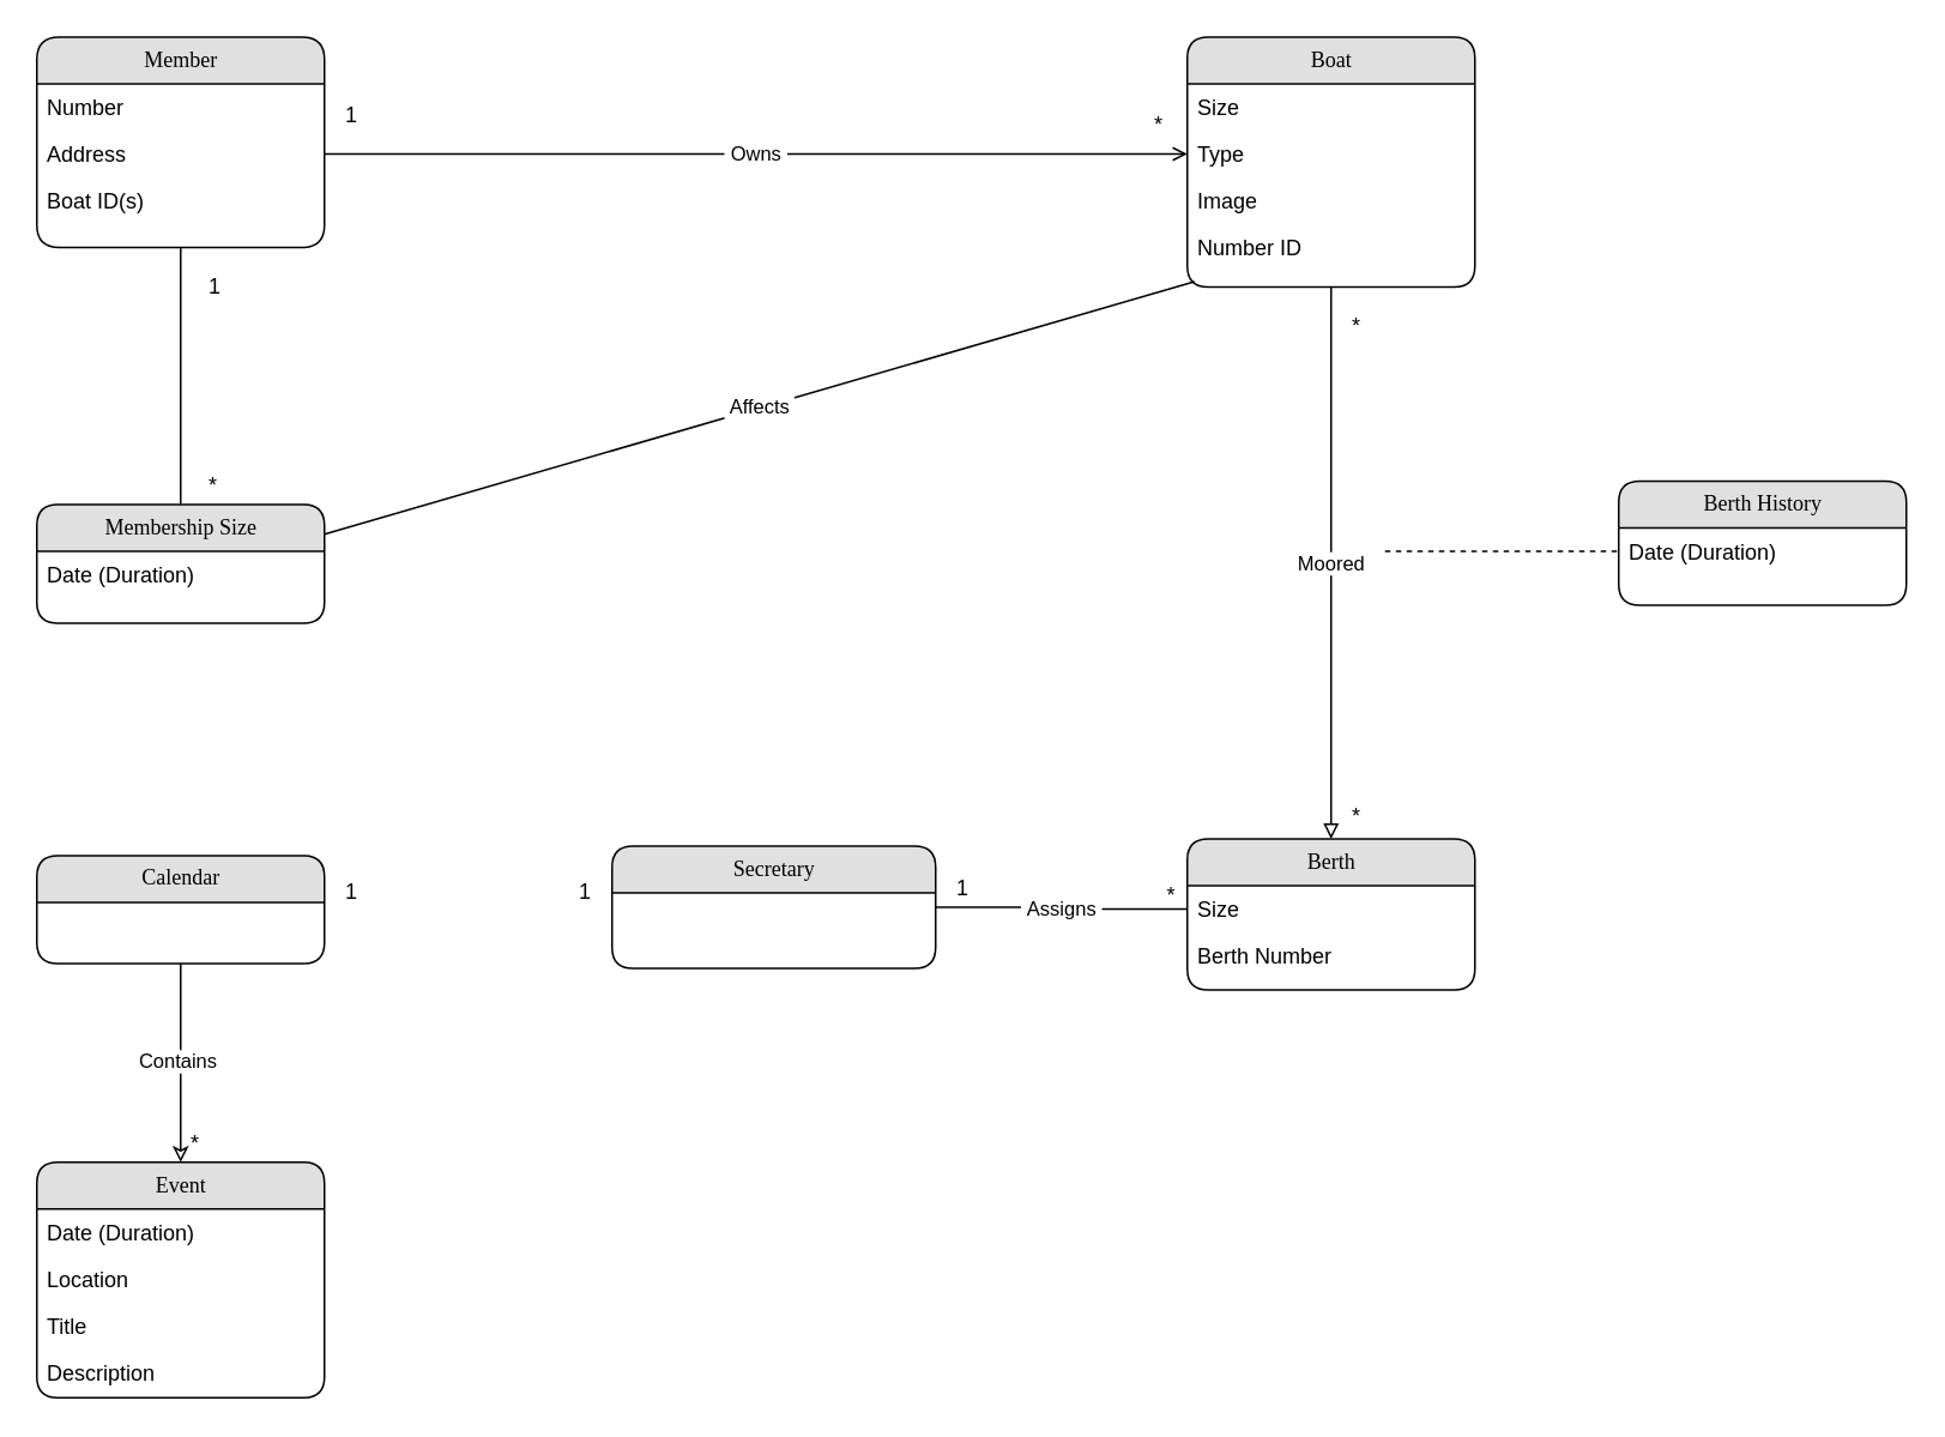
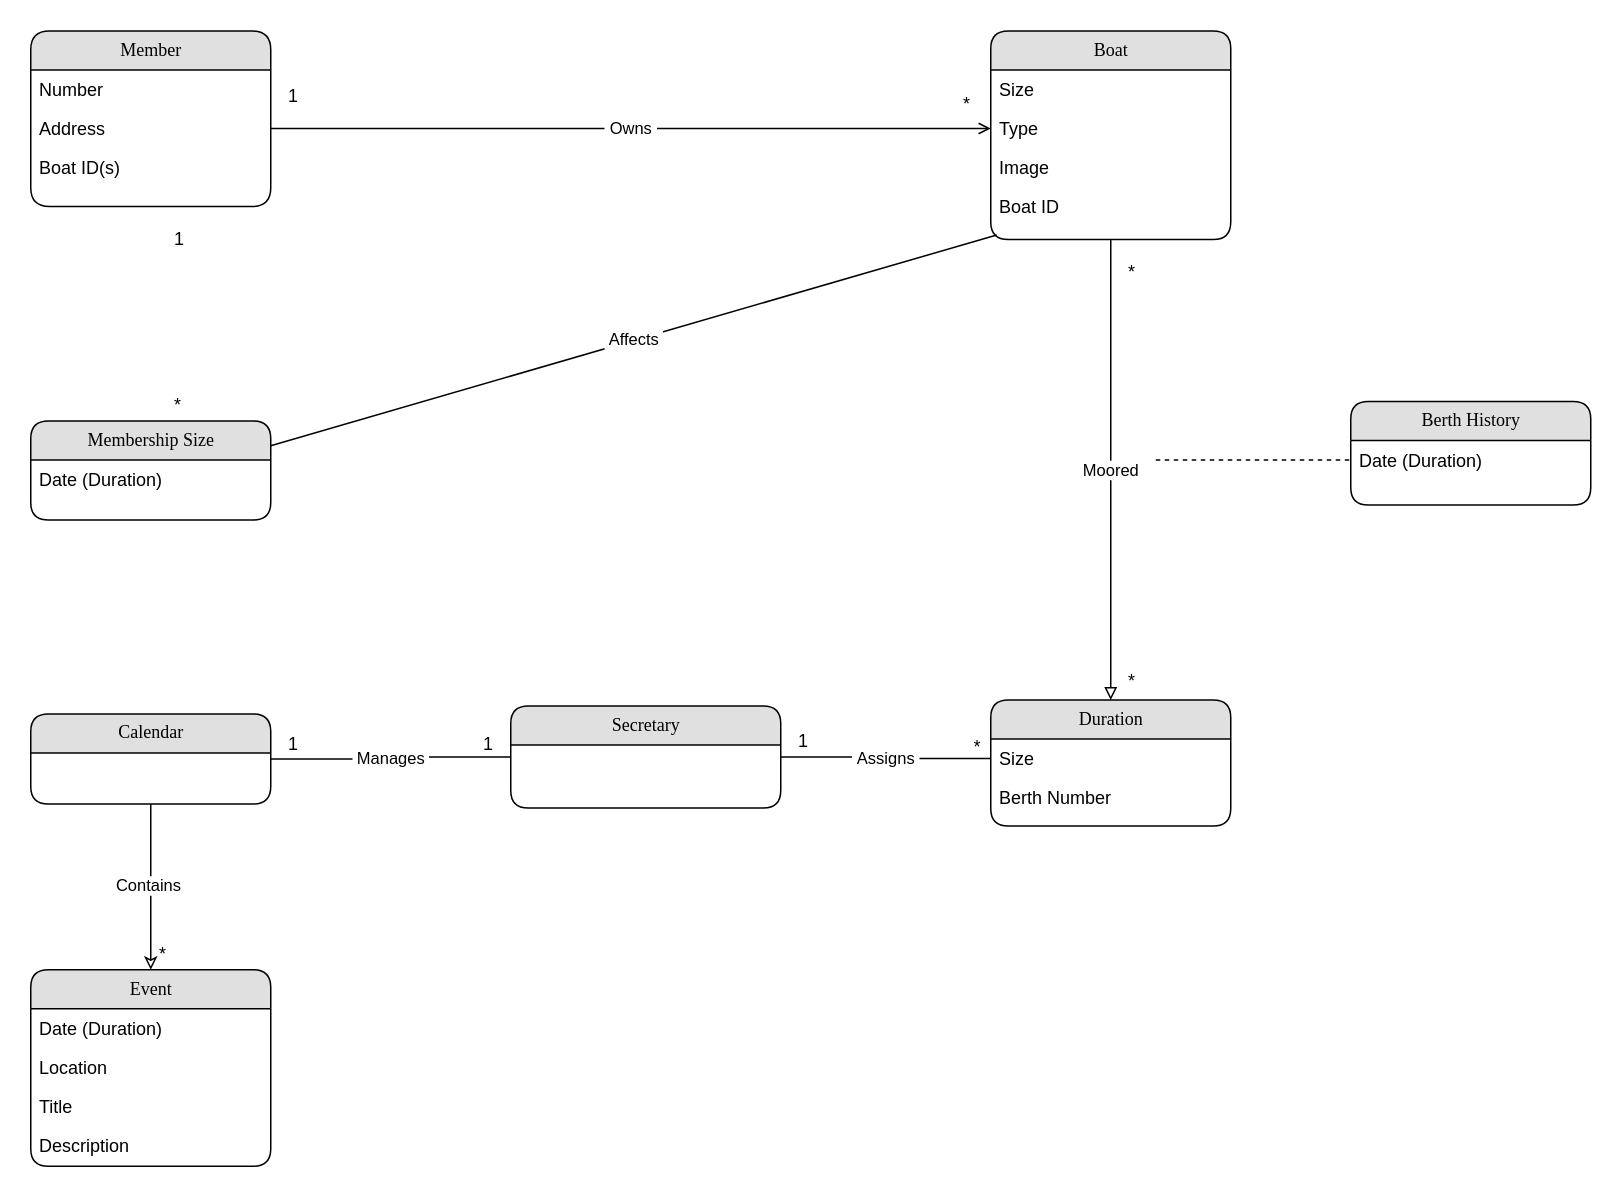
- <mxCell id="7" value="Number ID" style="text;html=1;strokeColor=none;fillColor=none;spacingLeft=4;spacingRight=4;whiteSpace=wrap;overflow=hidden;rotatable=0;points=[[0,0.5],[1,0.5]];portConstraint=eastwest;" vertex="1" parent="3"><mxGeometry y="104" width="160" height="26" as="geometry" /></mxCell>
+ <mxCell id="7" value="Boat ID" style="text;html=1;strokeColor=none;fillColor=none;spacingLeft=4;spacingRight=4;whiteSpace=wrap;overflow=hidden;rotatable=0;points=[[0,0.5],[1,0.5]];portConstraint=eastwest;" vertex="1" parent="3"><mxGeometry y="104" width="160" height="26" as="geometry" /></mxCell>
- <mxCell id="8" style="edgeStyle=orthogonalEdgeStyle;rounded=0;orthogonalLoop=1;jettySize=auto;html=1;exitX=0.5;exitY=1;exitDx=0;exitDy=0;entryX=0.5;entryY=0;entryDx=0;entryDy=0;endArrow=none;endFill=0;" edge="1" parent="1" source="9" target="23"><mxGeometry relative="1" as="geometry" /></mxCell>
- <mxCell id="20" value="Berth" style="swimlane;html=1;fontStyle=0;childLayout=stackLayout;horizontal=1;startSize=26;fillColor=#e0e0e0;horizontalStack=0;resizeParent=1;resizeLast=0;collapsible=1;marginBottom=0;swimlaneFillColor=#ffffff;align=center;rounded=1;shadow=0;comic=0;labelBackgroundColor=none;strokeColor=#000000;strokeWidth=1;fontFamily=Verdana;fontSize=12;fontColor=#000000;" vertex="1" parent="1"><mxGeometry x="660" y="466" width="160" height="84" as="geometry" /></mxCell>
+ <mxCell id="20" value="Duration" style="swimlane;html=1;fontStyle=0;childLayout=stackLayout;horizontal=1;startSize=26;fillColor=#e0e0e0;horizontalStack=0;resizeParent=1;resizeLast=0;collapsible=1;marginBottom=0;swimlaneFillColor=#ffffff;align=center;rounded=1;shadow=0;comic=0;labelBackgroundColor=none;strokeColor=#000000;strokeWidth=1;fontFamily=Verdana;fontSize=12;fontColor=#000000;" vertex="1" parent="1"><mxGeometry x="660" y="466" width="160" height="84" as="geometry" /></mxCell>
+ <mxCell id="26" value="&amp;nbsp;Manages&amp;nbsp;" style="edgeStyle=orthogonalEdgeStyle;rounded=0;orthogonalLoop=1;jettySize=auto;html=1;exitX=0;exitY=0.5;exitDx=0;exitDy=0;entryX=1;entryY=0.5;entryDx=0;entryDy=0;endArrow=none;endFill=0;" edge="1" parent="1" source="27" target="19"><mxGeometry relative="1" as="geometry" /></mxCell>
